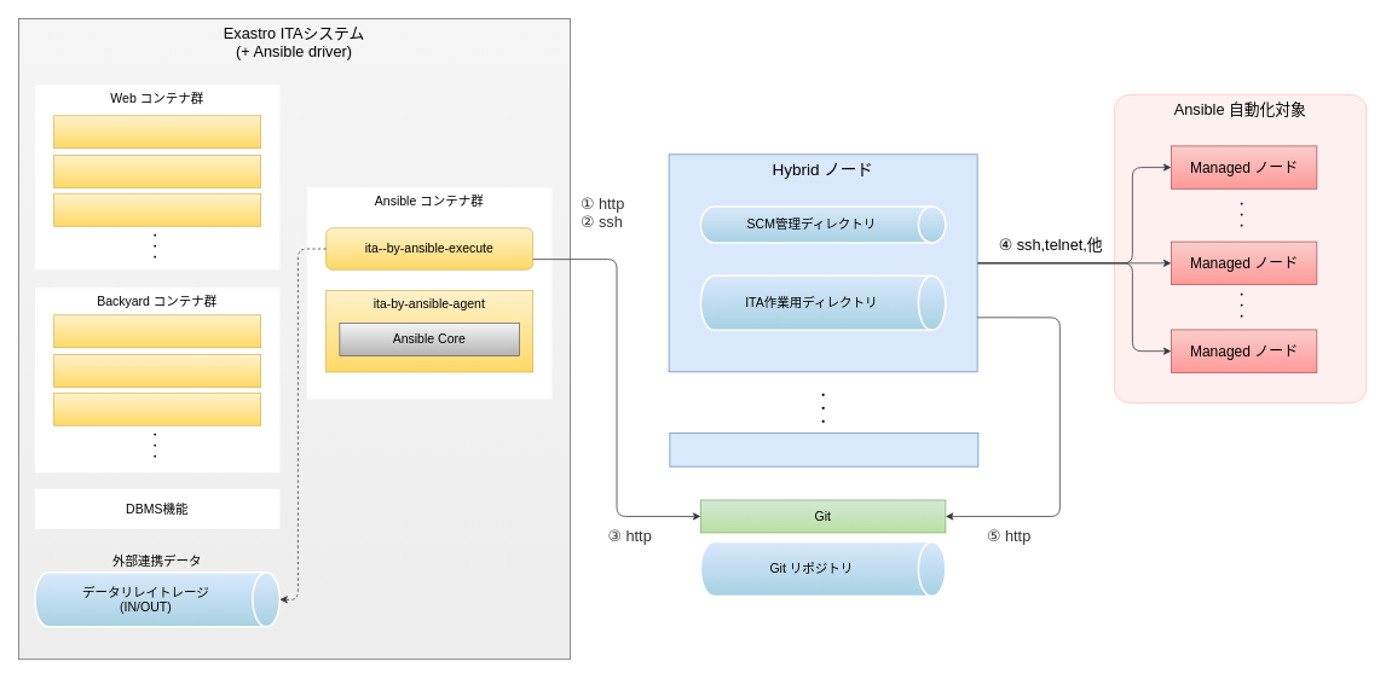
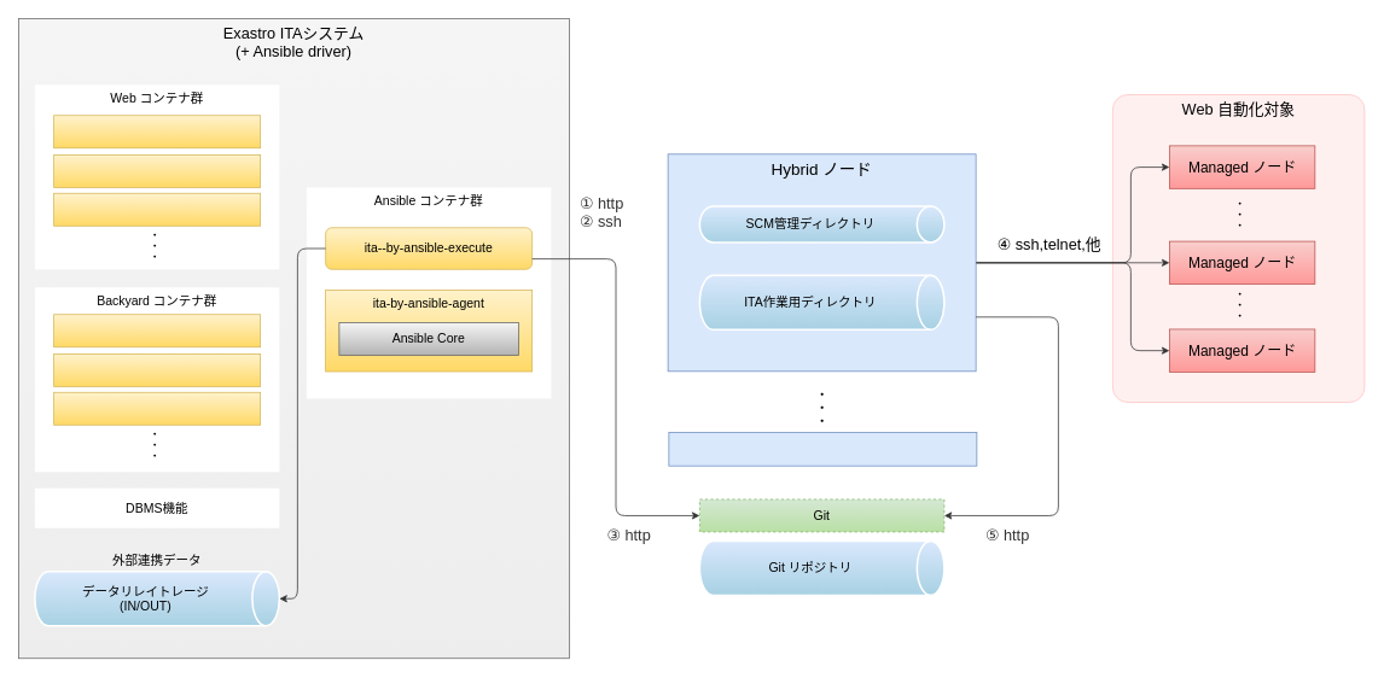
- <mxCell id="3" value="Ansible 自動化対象" style="whiteSpace=wrap;html=1;fontSize=17;verticalAlign=top;strokeColor=#FFC5C2;fillColor=#FFF0F0;gradientColor=#FFF0F0;rounded=1;arcSize=6;" parent="1" vertex="1"><mxGeometry x="1228" y="104" width="278" height="340" as="geometry" /></mxCell>
+ <mxCell id="3" value="Web 自動化対象" style="whiteSpace=wrap;html=1;fontSize=17;verticalAlign=top;strokeColor=#FFC5C2;fillColor=#FFF0F0;gradientColor=#FFF0F0;rounded=1;arcSize=6;" parent="1" vertex="1"><mxGeometry x="1228" y="104" width="278" height="340" as="geometry" /></mxCell>
- <mxCell id="27" style="edgeStyle=orthogonalEdgeStyle;rounded=1;orthogonalLoop=1;jettySize=auto;html=1;exitX=0;exitY=0.5;exitDx=0;exitDy=0;fontSize=14;jumpStyle=gap;strokeColor=#333333;entryX=0.5;entryY=0;entryDx=0;entryDy=0;entryPerimeter=0;dashed=1;" parent="1" source="24" target="14" edge="1"><mxGeometry relative="1" as="geometry"><mxPoint x="597" y="284" as="sourcePoint" /><mxPoint x="744" y="285" as="targetPoint" /><Array as="points"><mxPoint x="328" y="274" /><mxPoint x="328" y="661" /></Array></mxGeometry></mxCell>
+ <mxCell id="27" style="edgeStyle=orthogonalEdgeStyle;rounded=1;orthogonalLoop=1;jettySize=auto;html=1;exitX=0;exitY=0.5;exitDx=0;exitDy=0;fontSize=14;jumpStyle=gap;strokeColor=#333333;entryX=0.5;entryY=0;entryDx=0;entryDy=0;entryPerimeter=0;" parent="1" source="24" target="14" edge="1"><mxGeometry relative="1" as="geometry"><mxPoint x="597" y="284" as="sourcePoint" /><mxPoint x="744" y="285" as="targetPoint" /><Array as="points"><mxPoint x="328" y="274" /><mxPoint x="328" y="661" /></Array></mxGeometry></mxCell>
- <mxCell id="30" value="Git" style="whiteSpace=wrap;html=1;fillColor=#d5e8d4;fontSize=14;strokeColor=#82b366;verticalAlign=middle;gradientColor=#B9E0A5;" parent="1" vertex="1"><mxGeometry x="772" y="551.25" width="270" height="36" as="geometry" /></mxCell>
+ <mxCell id="30" value="Git" style="whiteSpace=wrap;html=1;fillColor=#d5e8d4;fontSize=14;strokeColor=#82b366;verticalAlign=middle;gradientColor=#B9E0A5;dashed=1;" parent="1" vertex="1"><mxGeometry x="772" y="551.25" width="270" height="36" as="geometry" /></mxCell>
